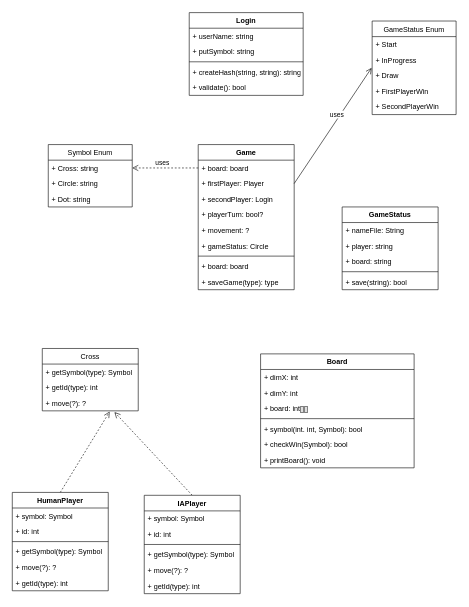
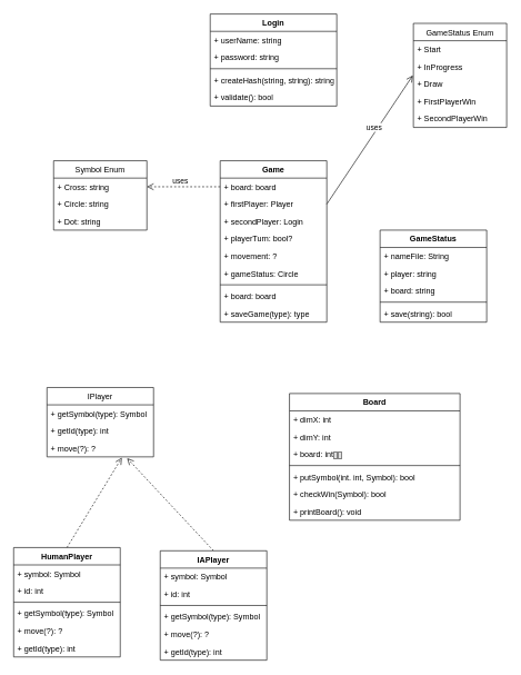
- <mxCell id="14" value="+ putSymbol: string" style="text;strokeColor=none;fillColor=none;align=left;verticalAlign=top;spacingLeft=4;spacingRight=4;overflow=hidden;rotatable=0;points=[[0,0.5],[1,0.5]];portConstraint=eastwest;" parent="12" vertex="1"><mxGeometry y="52" width="190" height="26" as="geometry" /></mxCell>
+ <mxCell id="14" value="+ password: string" style="text;strokeColor=none;fillColor=none;align=left;verticalAlign=top;spacingLeft=4;spacingRight=4;overflow=hidden;rotatable=0;points=[[0,0.5],[1,0.5]];portConstraint=eastwest;" parent="12" vertex="1"><mxGeometry y="52" width="190" height="26" as="geometry" /></mxCell>
- <mxCell id="39" value="Cross" style="swimlane;fontStyle=0;childLayout=stackLayout;horizontal=1;startSize=26;fillColor=none;horizontalStack=0;resizeParent=1;resizeParentMax=0;resizeLast=0;collapsible=1;marginBottom=0;" parent="1" vertex="1"><mxGeometry x="70" y="580" width="160" height="104" as="geometry" /></mxCell>
+ <mxCell id="39" value="IPlayer" style="swimlane;fontStyle=0;childLayout=stackLayout;horizontal=1;startSize=26;fillColor=none;horizontalStack=0;resizeParent=1;resizeParentMax=0;resizeLast=0;collapsible=1;marginBottom=0;" parent="1" vertex="1"><mxGeometry x="70" y="580" width="160" height="104" as="geometry" /></mxCell>
- <mxCell id="61" value="+ symbol(int. int, Symbol): bool" style="text;strokeColor=none;fillColor=none;align=left;verticalAlign=top;spacingLeft=4;spacingRight=4;overflow=hidden;rotatable=0;points=[[0,0.5],[1,0.5]];portConstraint=eastwest;" vertex="1" parent="56"><mxGeometry y="112" width="256" height="26" as="geometry" /></mxCell>
+ <mxCell id="61" value="+ putSymbol(int. int, Symbol): bool" style="text;strokeColor=none;fillColor=none;align=left;verticalAlign=top;spacingLeft=4;spacingRight=4;overflow=hidden;rotatable=0;points=[[0,0.5],[1,0.5]];portConstraint=eastwest;" vertex="1" parent="56"><mxGeometry y="112" width="256" height="26" as="geometry" /></mxCell>
